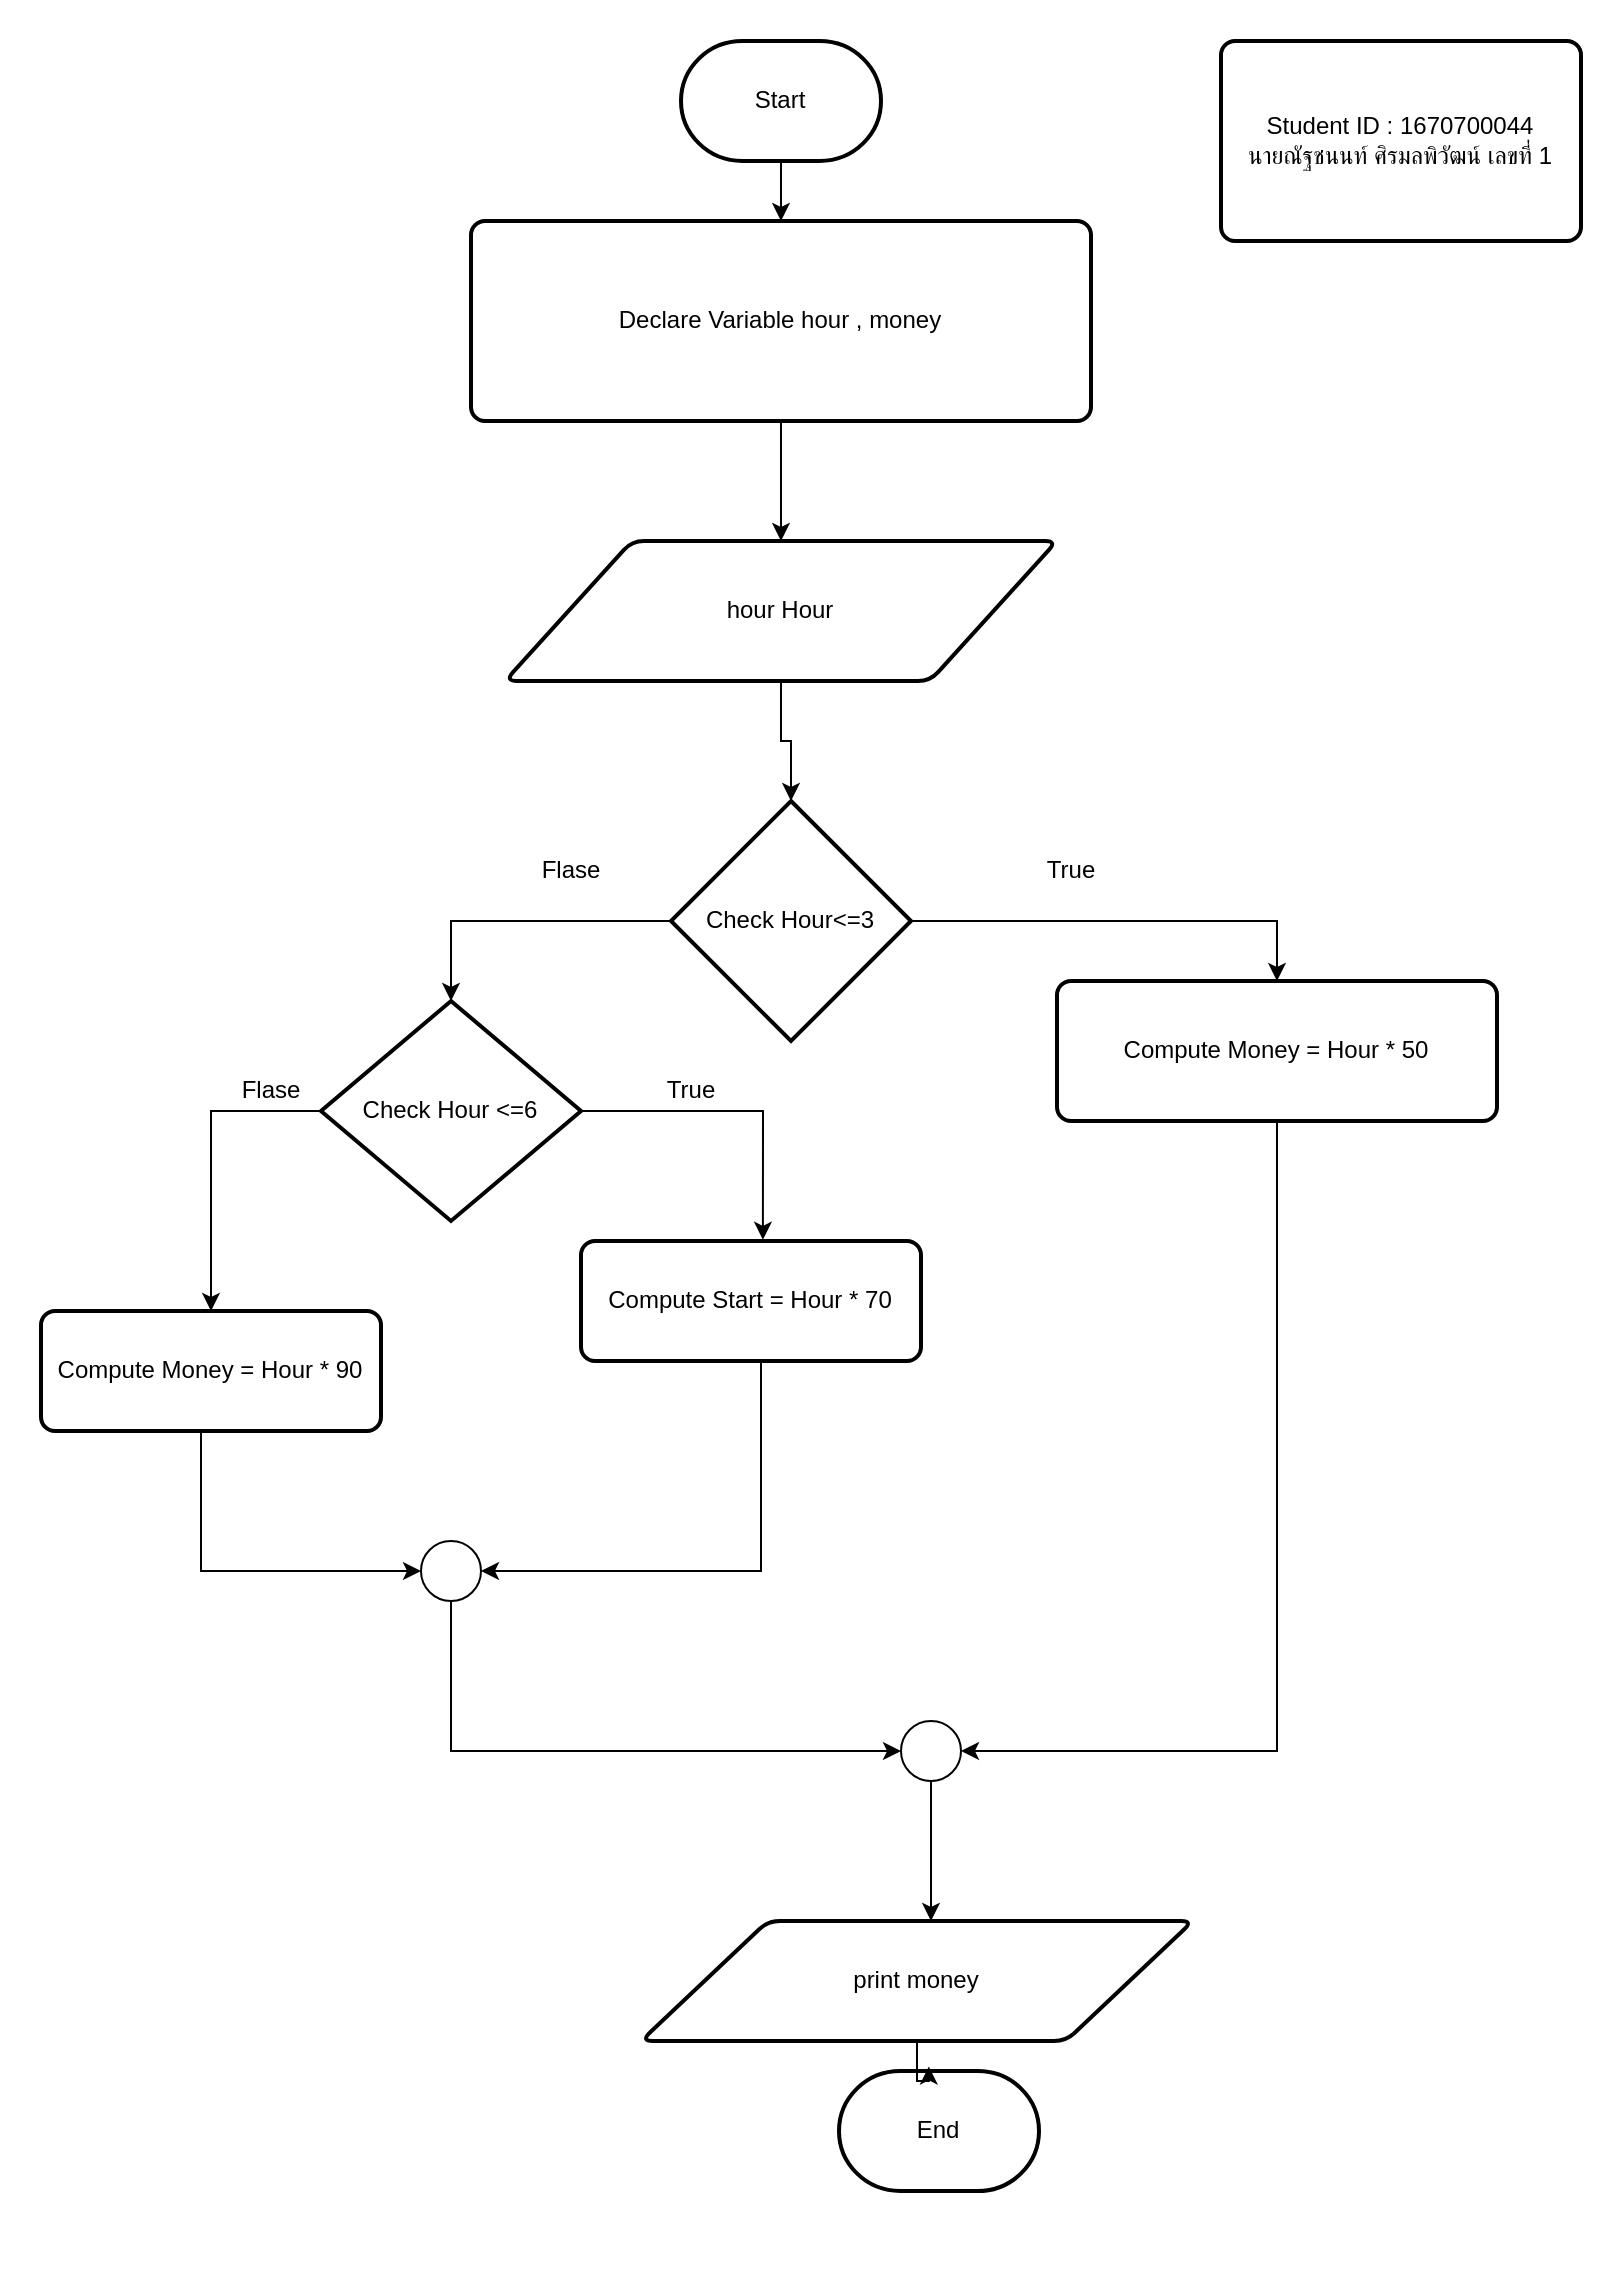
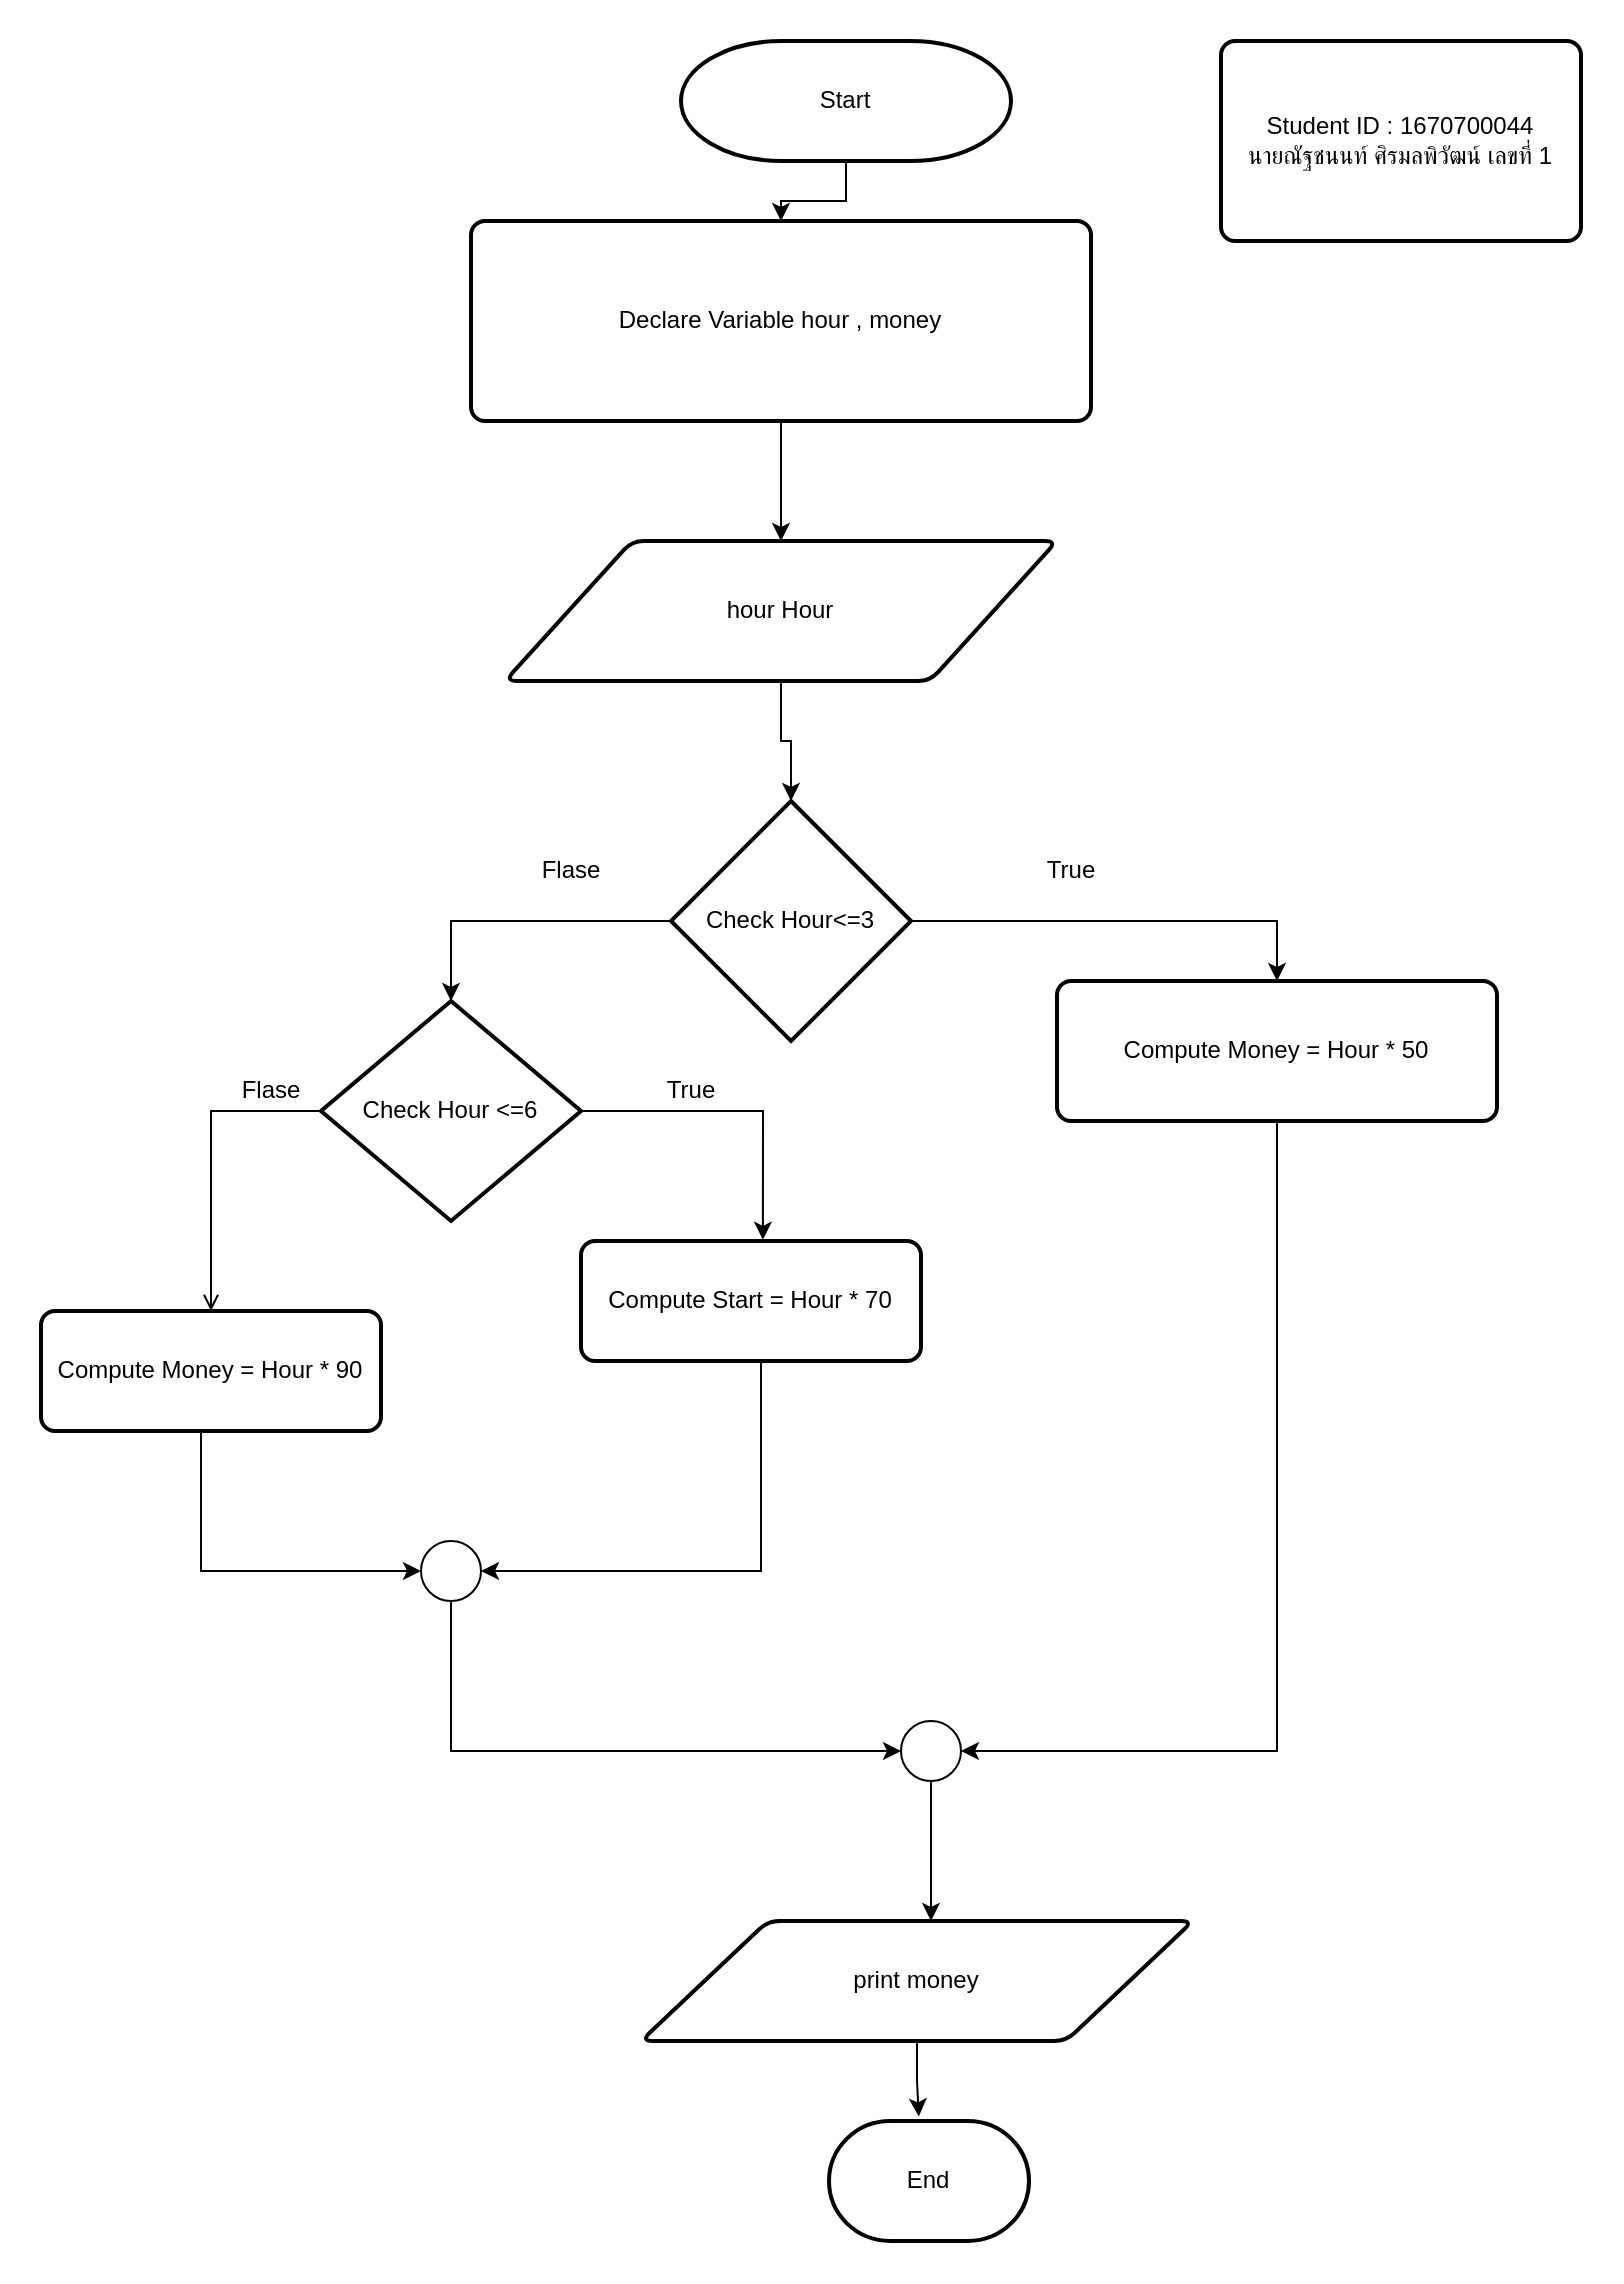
- <mxCell id="4" value="Start" style="strokeWidth=2;html=1;shape=mxgraph.flowchart.terminator;whiteSpace=wrap;" vertex="1" parent="1"><mxGeometry x="340" y="20" width="100" height="60" as="geometry" /></mxCell>
+ <mxCell id="4" value="Start" style="strokeWidth=2;html=1;shape=mxgraph.flowchart.terminator;whiteSpace=wrap;" vertex="1" parent="1"><mxGeometry x="340" y="20" width="165" height="60" as="geometry" /></mxCell>
- <mxCell id="12" style="edgeStyle=orthogonalEdgeStyle;rounded=0;orthogonalLoop=1;jettySize=auto;html=1;entryX=0.5;entryY=0;entryDx=0;entryDy=0;" edge="1" parent="1" source="13" target="15"><mxGeometry relative="1" as="geometry"><Array as="points"><mxPoint x="105" y="555" /></Array></mxGeometry></mxCell>
+ <mxCell id="12" style="edgeStyle=orthogonalEdgeStyle;rounded=0;orthogonalLoop=1;jettySize=auto;html=1;entryX=0.5;entryY=0;entryDx=0;entryDy=0;endArrow=open;" edge="1" parent="1" source="13" target="15"><mxGeometry relative="1" as="geometry"><Array as="points"><mxPoint x="105" y="555" /></Array></mxGeometry></mxCell>
- <mxCell id="27" value="End" style="strokeWidth=2;html=1;shape=mxgraph.flowchart.terminator;whiteSpace=wrap;" vertex="1" parent="1"><mxGeometry x="419" y="1035" width="100" height="60" as="geometry" /></mxCell>
+ <mxCell id="27" value="End" style="strokeWidth=2;html=1;shape=mxgraph.flowchart.terminator;whiteSpace=wrap;" vertex="1" parent="1"><mxGeometry x="414" y="1060" width="100" height="60" as="geometry" /></mxCell>
